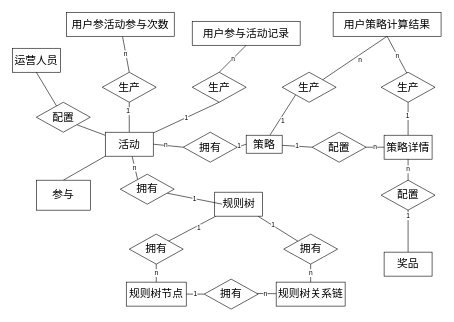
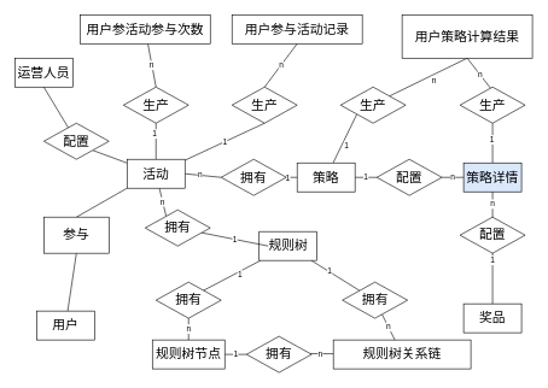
- <mxCell id="24" value="&lt;font style=&quot;font-size: 18px&quot;&gt;用户策略计算结果&lt;/font&gt;" style="rounded=0;whiteSpace=wrap;html=1;" parent="1" vertex="1"><mxGeometry x="555" y="20" width="180" height="40" as="geometry" /></mxCell>
+ <mxCell id="24" value="&lt;font style=&quot;font-size: 18px&quot;&gt;用户策略计算结果&lt;/font&gt;" style="rounded=0;whiteSpace=wrap;html=1;" parent="1" vertex="1"><mxGeometry x="555" y="20" width="180" height="60" as="geometry" /></mxCell>
- <mxCell id="19" value="&lt;font style=&quot;font-size: 18px&quot;&gt;用户参与活动记录&lt;/font&gt;" style="rounded=0;whiteSpace=wrap;html=1;" parent="1" vertex="1"><mxGeometry x="320" y="35" width="180" height="40" as="geometry" /></mxCell>
+ <mxCell id="19" value="&lt;font style=&quot;font-size: 18px&quot;&gt;用户参与活动记录&lt;/font&gt;" style="rounded=0;whiteSpace=wrap;html=1;" parent="1" vertex="1"><mxGeometry x="320" y="20" width="180" height="40" as="geometry" /></mxCell>
- <mxCell id="16" value="&lt;font style=&quot;font-size: 18px&quot;&gt;策略&lt;/font&gt;" style="rounded=0;whiteSpace=wrap;html=1;" parent="1" vertex="1"><mxGeometry x="410" y="225" width="60" height="30" as="geometry" /></mxCell>
+ <mxCell id="16" value="&lt;font style=&quot;font-size: 18px&quot;&gt;策略&lt;/font&gt;" style="rounded=0;whiteSpace=wrap;html=1;" parent="1" vertex="1"><mxGeometry x="410" y="225" width="80" height="40" as="geometry" /></mxCell>
- <mxCell id="12" value="&lt;font style=&quot;font-size: 18px&quot;&gt;策略详情&lt;/font&gt;" style="rounded=0;whiteSpace=wrap;html=1;" parent="1" vertex="1"><mxGeometry x="640" y="225" width="80" height="40" as="geometry" /></mxCell>
+ <mxCell id="12" value="&lt;font style=&quot;font-size: 18px&quot;&gt;策略详情&lt;/font&gt;" style="rounded=0;whiteSpace=wrap;html=1;fillColor=#dae8fc;" parent="1" vertex="1"><mxGeometry x="640" y="225" width="80" height="40" as="geometry" /></mxCell>
+ <mxCell id="54" style="rounded=0;orthogonalLoop=1;jettySize=auto;html=1;entryX=0.5;entryY=1;entryDx=0;entryDy=0;endArrow=none;endFill=0;" edge="1" parent="1" source="55" target="57"><mxGeometry relative="1" as="geometry" /></mxCell>
+ <mxCell id="55" value="&lt;font style=&quot;font-size: 18px&quot;&gt;用户&lt;/font&gt;" style="rounded=0;whiteSpace=wrap;html=1;" vertex="1" parent="1"><mxGeometry x="50" y="430" width="80" height="40" as="geometry" /></mxCell>
- <mxCell id="47" value="&lt;span style=&quot;font-size: 18px&quot;&gt;规则树关系链&lt;/span&gt;" style="rounded=0;whiteSpace=wrap;html=1;" parent="1" vertex="1"><mxGeometry x="460" y="470" width="115" height="40" as="geometry" /></mxCell>
+ <mxCell id="47" value="&lt;span style=&quot;font-size: 18px&quot;&gt;规则树关系链&lt;/span&gt;" style="rounded=0;whiteSpace=wrap;html=1;" parent="1" vertex="1"><mxGeometry x="460" y="470" width="190" height="40" as="geometry" /></mxCell>
